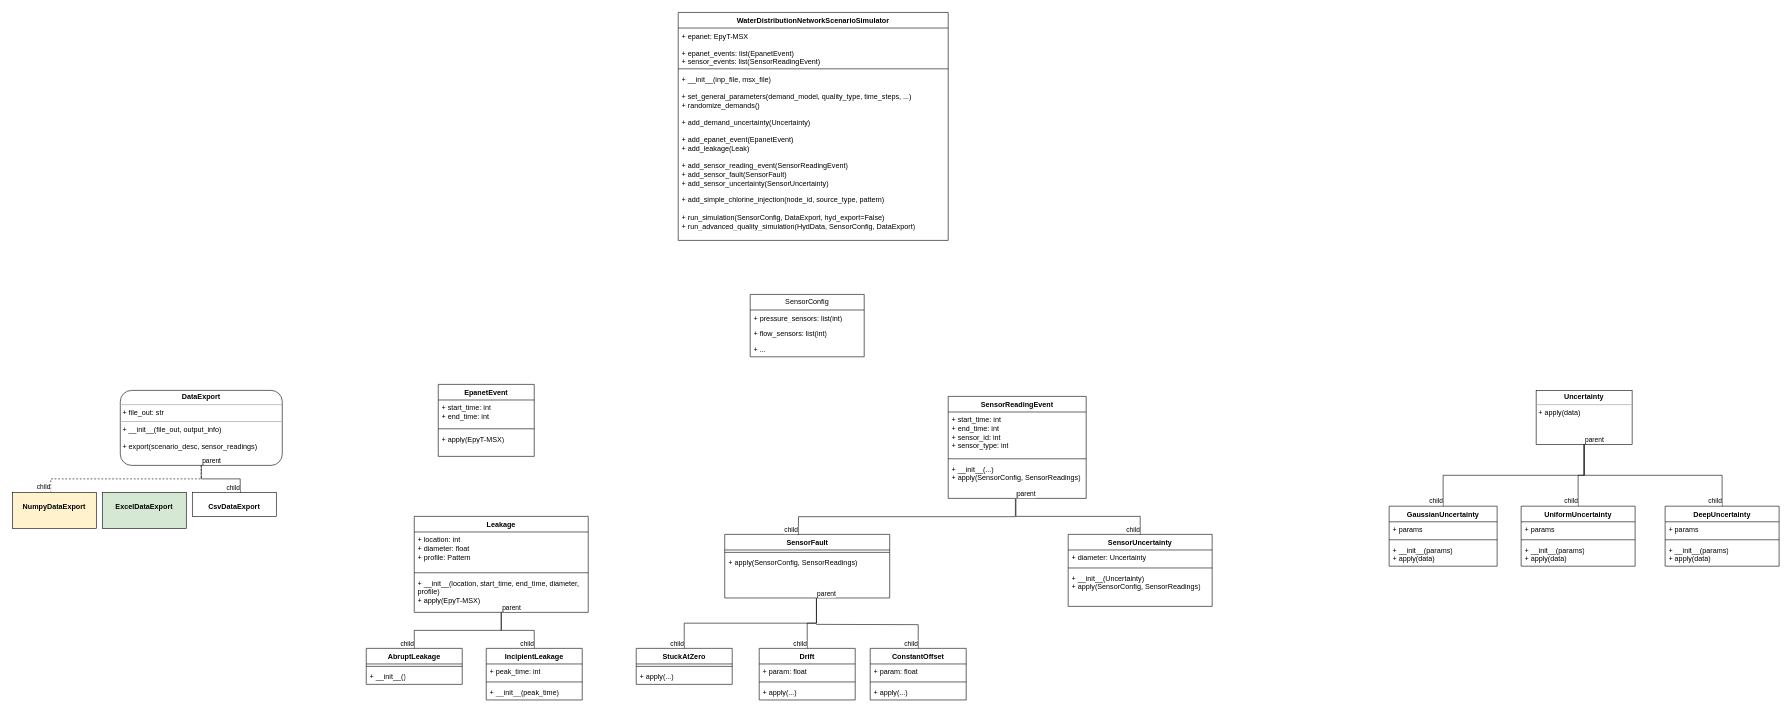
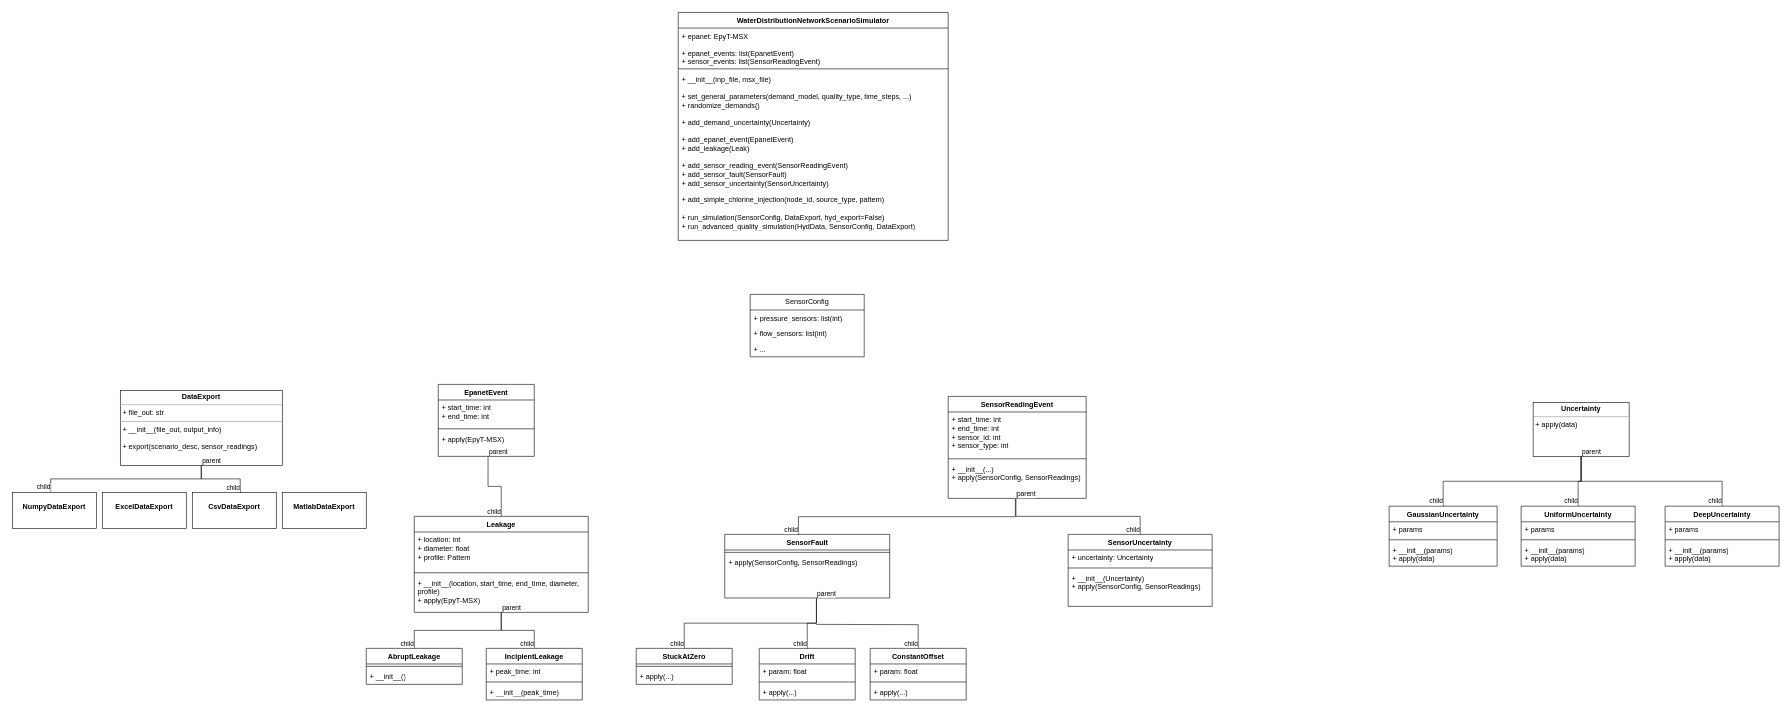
- <mxCell id="82" value="&lt;p style=&quot;margin:0px;margin-top:4px;text-align:center;&quot;&gt;&lt;b&gt;Uncertainty&lt;/b&gt;&lt;/p&gt;&lt;hr size=&quot;1&quot;&gt;&lt;p style=&quot;margin:0px;margin-left:4px;&quot;&gt;&lt;/p&gt;&lt;p style=&quot;margin:0px;margin-left:4px;&quot;&gt;+ apply(data)&lt;/p&gt;" style="verticalAlign=top;align=left;overflow=fill;fontSize=12;fontFamily=Helvetica;html=1;whiteSpace=wrap;" parent="1" vertex="1"><mxGeometry x="2560" width="160" height="90" as="geometry" y="650" /></mxCell>
+ <mxCell id="82" value="&lt;p style=&quot;margin:0px;margin-top:4px;text-align:center;&quot;&gt;&lt;b&gt;Uncertainty&lt;/b&gt;&lt;/p&gt;&lt;hr size=&quot;1&quot;&gt;&lt;p style=&quot;margin:0px;margin-left:4px;&quot;&gt;&lt;/p&gt;&lt;p style=&quot;margin:0px;margin-left:4px;&quot;&gt;+ apply(data)&lt;/p&gt;" style="verticalAlign=top;align=left;overflow=fill;fontSize=12;fontFamily=Helvetica;html=1;whiteSpace=wrap;" parent="1" vertex="1"><mxGeometry x="2555" y="670" width="160" height="90" as="geometry" /></mxCell>
- <mxCell id="6" value="&lt;p style=&quot;margin:0px;margin-top:4px;text-align:center;&quot;&gt;&lt;b&gt;DataExport&lt;/b&gt;&lt;/p&gt;&lt;hr size=&quot;1&quot;&gt;&lt;p style=&quot;margin:0px;margin-left:4px;&quot;&gt;+ file_out: str&lt;/p&gt;&lt;hr size=&quot;1&quot;&gt;&lt;p style=&quot;margin:0px;margin-left:4px;&quot;&gt;+ __init__(file_out, output_info)&lt;/p&gt;&lt;p style=&quot;margin:0px;margin-left:4px;&quot;&gt;&lt;br&gt;&lt;/p&gt;&lt;p style=&quot;margin:0px;margin-left:4px;&quot;&gt;+ export(scenario_desc, sensor_readings)&lt;/p&gt;" style="verticalAlign=top;align=left;overflow=fill;fontSize=12;fontFamily=Helvetica;html=1;whiteSpace=wrap;rounded=1;" parent="1" vertex="1"><mxGeometry x="200" width="270" height="125" as="geometry" y="650" /></mxCell>
+ <mxCell id="6" value="&lt;p style=&quot;margin:0px;margin-top:4px;text-align:center;&quot;&gt;&lt;b&gt;DataExport&lt;/b&gt;&lt;/p&gt;&lt;hr size=&quot;1&quot;&gt;&lt;p style=&quot;margin:0px;margin-left:4px;&quot;&gt;+ file_out: str&lt;/p&gt;&lt;hr size=&quot;1&quot;&gt;&lt;p style=&quot;margin:0px;margin-left:4px;&quot;&gt;+ __init__(file_out, output_info)&lt;/p&gt;&lt;p style=&quot;margin:0px;margin-left:4px;&quot;&gt;&lt;br&gt;&lt;/p&gt;&lt;p style=&quot;margin:0px;margin-left:4px;&quot;&gt;+ export(scenario_desc, sensor_readings)&lt;/p&gt;" style="verticalAlign=top;align=left;overflow=fill;fontSize=12;fontFamily=Helvetica;html=1;whiteSpace=wrap;" parent="1" vertex="1"><mxGeometry x="200" width="270" height="125" as="geometry" y="650" /></mxCell>
- <mxCell id="14" value="" style="endArrow=none;html=1;edgeStyle=orthogonalEdgeStyle;rounded=0;exitX=0.5;exitY=1;exitDx=0;exitDy=0;entryX=0.457;entryY=-0.017;entryDx=0;entryDy=0;entryPerimeter=0;dashed=1;" parent="1" source="6" target="7" edge="1"><mxGeometry relative="1" as="geometry"><mxPoint x="300" y="620" as="sourcePoint" /><mxPoint x="460" y="620" as="targetPoint" /></mxGeometry></mxCell>
+ <mxCell id="14" value="" style="endArrow=none;html=1;edgeStyle=orthogonalEdgeStyle;rounded=0;exitX=0.5;exitY=1;exitDx=0;exitDy=0;entryX=0.457;entryY=-0.017;entryDx=0;entryDy=0;entryPerimeter=0;" parent="1" source="6" target="7" edge="1"><mxGeometry relative="1" as="geometry"><mxPoint x="300" y="620" as="sourcePoint" /><mxPoint x="460" y="620" as="targetPoint" /></mxGeometry></mxCell>
+ <mxCell id="38" value="" style="endArrow=none;html=1;edgeStyle=orthogonalEdgeStyle;rounded=0;exitX=0.519;exitY=1;exitDx=0;exitDy=0;exitPerimeter=0;entryX=0.5;entryY=0;entryDx=0;entryDy=0;" parent="1" source="20" target="21" edge="1"><mxGeometry relative="1" as="geometry"><mxPoint x="330" y="1090" as="sourcePoint" /><mxPoint x="490" y="1090" as="targetPoint" /></mxGeometry></mxCell>
+ <mxCell id="39" value="parent" style="edgeLabel;resizable=0;html=1;align=left;verticalAlign=bottom;" parent="38" connectable="0" vertex="1"><mxGeometry x="-1" relative="1" as="geometry" /></mxCell>
+ <mxCell id="40" value="child" style="edgeLabel;resizable=0;html=1;align=right;verticalAlign=bottom;" parent="38" connectable="0" vertex="1"><mxGeometry x="1" relative="1" as="geometry" /></mxCell>
- <mxCell id="9" value="&lt;p style=&quot;margin:0px;margin-top:4px;text-align:center;&quot;&gt;&lt;br&gt;&lt;b&gt;CsvDataExport&lt;/b&gt;&lt;/p&gt;" style="verticalAlign=top;align=left;overflow=fill;fontSize=12;fontFamily=Helvetica;html=1;whiteSpace=wrap;" parent="1" vertex="1"><mxGeometry x="320" y="820" width="140" height="40" as="geometry" /></mxCell>
+ <mxCell id="9" value="&lt;p style=&quot;margin:0px;margin-top:4px;text-align:center;&quot;&gt;&lt;br&gt;&lt;b&gt;CsvDataExport&lt;/b&gt;&lt;/p&gt;" style="verticalAlign=top;align=left;overflow=fill;fontSize=12;fontFamily=Helvetica;html=1;whiteSpace=wrap;" parent="1" vertex="1"><mxGeometry x="320" y="820" width="140" height="60" as="geometry" /></mxCell>
- <mxCell id="7" value="&lt;p style=&quot;margin:0px;margin-top:4px;text-align:center;&quot;&gt;&lt;br&gt;&lt;b&gt;NumpyDataExport&lt;/b&gt;&lt;/p&gt;" style="verticalAlign=top;align=left;overflow=fill;fontSize=12;fontFamily=Helvetica;html=1;whiteSpace=wrap;fillColor=#fff2cc;" parent="1" vertex="1"><mxGeometry x="20" y="820" width="140" height="60" as="geometry" /></mxCell>
+ <mxCell id="7" value="&lt;p style=&quot;margin:0px;margin-top:4px;text-align:center;&quot;&gt;&lt;br&gt;&lt;b&gt;NumpyDataExport&lt;/b&gt;&lt;/p&gt;" style="verticalAlign=top;align=left;overflow=fill;fontSize=12;fontFamily=Helvetica;html=1;whiteSpace=wrap;" parent="1" vertex="1"><mxGeometry x="20" y="820" width="140" height="60" as="geometry" /></mxCell>
- <mxCell id="8" value="&lt;p style=&quot;margin:0px;margin-top:4px;text-align:center;&quot;&gt;&lt;br&gt;&lt;b&gt;ExcelDataExport&lt;/b&gt;&lt;/p&gt;" style="verticalAlign=top;align=left;overflow=fill;fontSize=12;fontFamily=Helvetica;html=1;whiteSpace=wrap;fillColor=#d5e8d4;" parent="1" vertex="1"><mxGeometry x="170" y="820" width="140" height="60" as="geometry" /></mxCell>
+ <mxCell id="8" value="&lt;p style=&quot;margin:0px;margin-top:4px;text-align:center;&quot;&gt;&lt;br&gt;&lt;b&gt;ExcelDataExport&lt;/b&gt;&lt;/p&gt;" style="verticalAlign=top;align=left;overflow=fill;fontSize=12;fontFamily=Helvetica;html=1;whiteSpace=wrap;" parent="1" vertex="1"><mxGeometry x="170" y="820" width="140" height="60" as="geometry" /></mxCell>
+ <mxCell id="10" value="&lt;p style=&quot;margin:0px;margin-top:4px;text-align:center;&quot;&gt;&lt;br&gt;&lt;b&gt;MatlabDataExport&lt;/b&gt;&lt;/p&gt;" style="verticalAlign=top;align=left;overflow=fill;fontSize=12;fontFamily=Helvetica;html=1;whiteSpace=wrap;" parent="1" vertex="1"><mxGeometry x="470" y="820" width="140" height="60" as="geometry" /></mxCell>
- <mxCell id="93" value="+ diameter: Uncertainty" style="text;strokeColor=none;fillColor=none;align=left;verticalAlign=top;spacingLeft=4;spacingRight=4;overflow=hidden;rotatable=0;points=[[0,0.5],[1,0.5]];portConstraint=eastwest;whiteSpace=wrap;html=1;" parent="92" vertex="1"><mxGeometry y="26" width="240" height="26" as="geometry" /></mxCell>
+ <mxCell id="93" value="+ uncertainty: Uncertainty" style="text;strokeColor=none;fillColor=none;align=left;verticalAlign=top;spacingLeft=4;spacingRight=4;overflow=hidden;rotatable=0;points=[[0,0.5],[1,0.5]];portConstraint=eastwest;whiteSpace=wrap;html=1;" parent="92" vertex="1"><mxGeometry y="26" width="240" height="26" as="geometry" /></mxCell>
